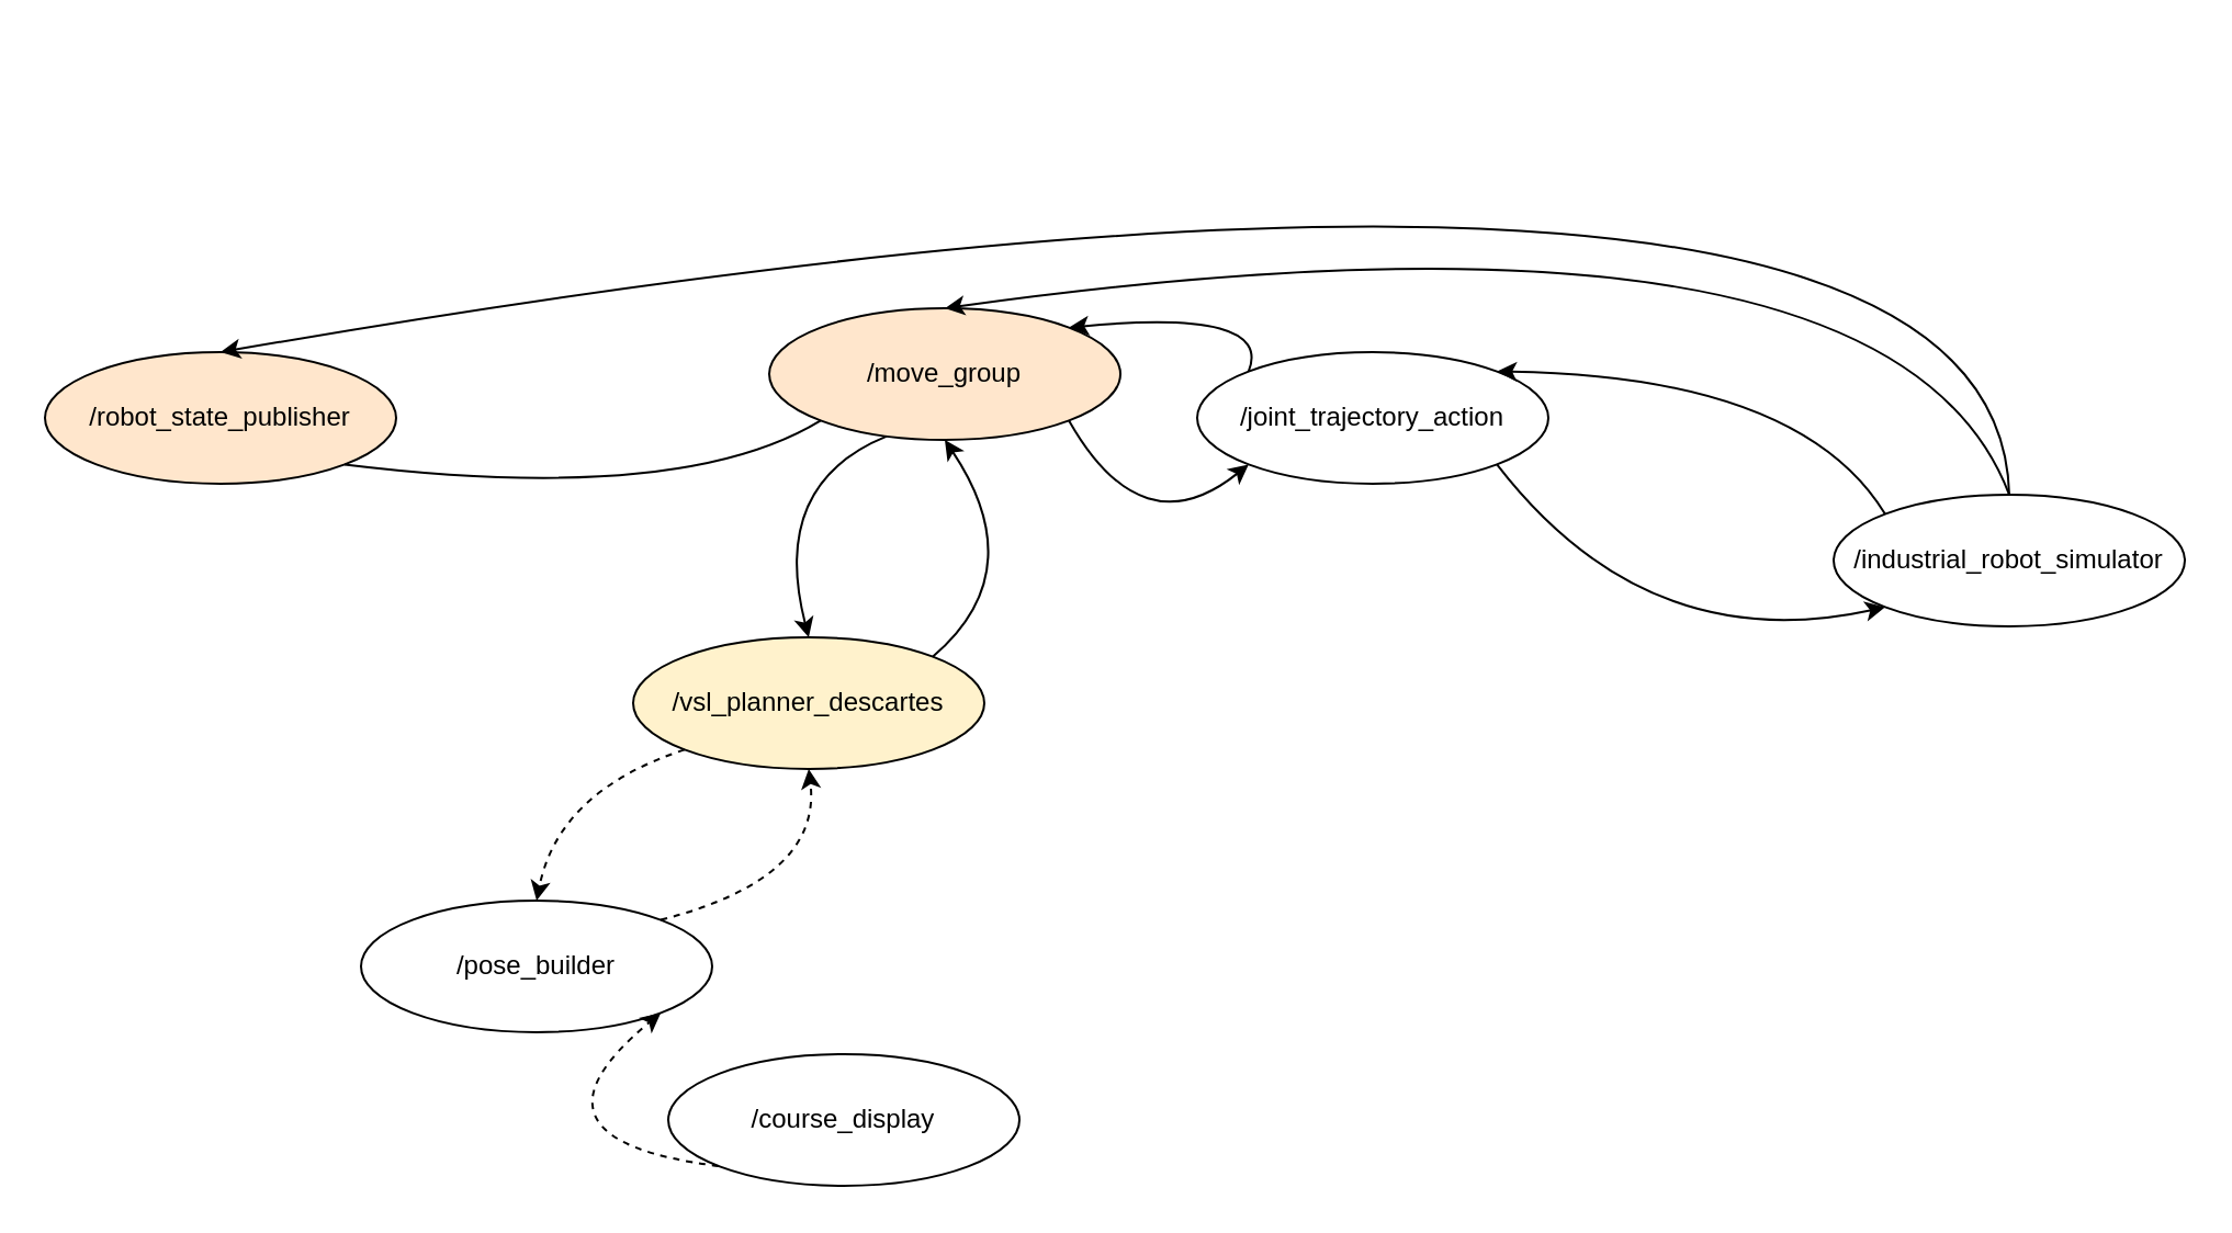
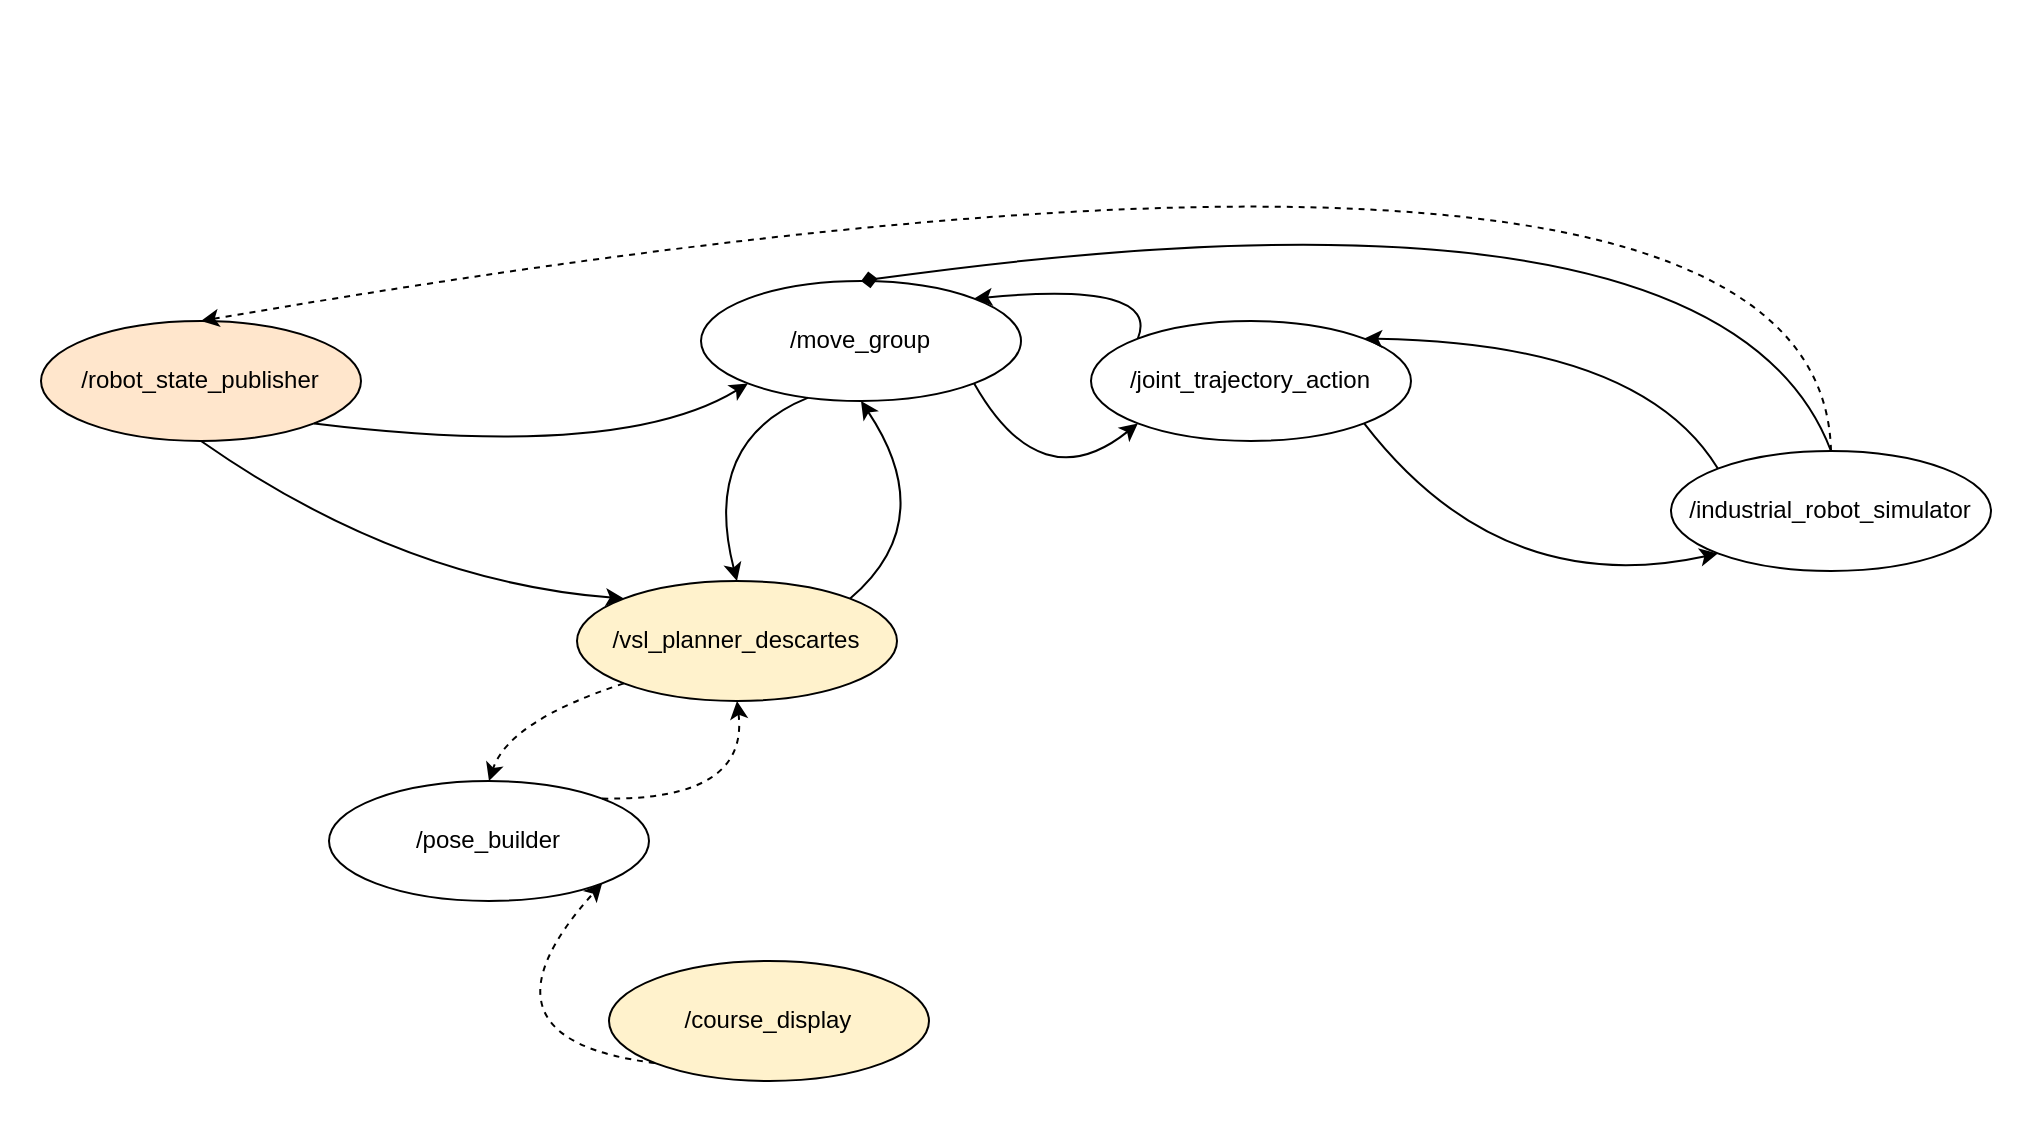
- <mxCell id="13" value="" style="curved=1;endArrow=classic;html=1;entryX=0.5;entryY=0;entryDx=0;entryDy=0;exitX=0.5;exitY=0;exitDx=0;exitDy=0;" edge="1" parent="1" source="5" target="2"><mxGeometry width="50" height="50" relative="1" as="geometry"><mxPoint x="870.069" y="188.787" as="sourcePoint" /><mxPoint x="937.5" y="120" as="targetPoint" /><Array as="points"><mxPoint x="910" y="20" /></Array></mxGeometry></mxCell>
+ <mxCell id="13" value="" style="curved=1;endArrow=classic;html=1;entryX=0.5;entryY=0;entryDx=0;entryDy=0;exitX=0.5;exitY=0;exitDx=0;exitDy=0;dashed=1;" edge="1" parent="1" source="5" target="2"><mxGeometry width="50" height="50" relative="1" as="geometry"><mxPoint x="870.069" y="188.787" as="sourcePoint" /><mxPoint x="937.5" y="120" as="targetPoint" /><Array as="points"><mxPoint x="910" y="20" /></Array></mxGeometry></mxCell>
- <mxCell id="17" value="" style="curved=1;endArrow=classic;html=1;entryX=0.5;entryY=0;entryDx=0;entryDy=0;exitX=0.5;exitY=0;exitDx=0;exitDy=0;" edge="1" parent="1" source="5" target="3"><mxGeometry width="50" height="50" relative="1" as="geometry"><mxPoint x="920" y="250" as="sourcePoint" /><mxPoint x="110" y="170" as="targetPoint" /><Array as="points"><mxPoint x="860" y="80" /></Array></mxGeometry></mxCell>
+ <mxCell id="17" value="" style="curved=1;endArrow=diamond;html=1;entryX=0.5;entryY=0;entryDx=0;entryDy=0;exitX=0.5;exitY=0;exitDx=0;exitDy=0;" edge="1" parent="1" source="5" target="3"><mxGeometry width="50" height="50" relative="1" as="geometry"><mxPoint x="920" y="250" as="sourcePoint" /><mxPoint x="110" y="170" as="targetPoint" /><Array as="points"><mxPoint x="860" y="80" /></Array></mxGeometry></mxCell>
- <mxCell id="3" value="/move_group" style="ellipse;whiteSpace=wrap;html=1;fillColor=#ffe6cc;" vertex="1" parent="1"><mxGeometry x="350" y="140" width="160" height="60" as="geometry" /></mxCell>
+ <mxCell id="3" value="/move_group" style="ellipse;whiteSpace=wrap;html=1;" vertex="1" parent="1"><mxGeometry x="350" y="140" width="160" height="60" as="geometry" /></mxCell>
- <mxCell id="12" value="" style="curved=1;endArrow=none;html=1;entryX=0;entryY=1;entryDx=0;entryDy=0;exitX=1;exitY=1;exitDx=0;exitDy=0;" edge="1" parent="1" source="2" target="3"><mxGeometry width="50" height="50" relative="1" as="geometry"><mxPoint x="360.069" y="198.787" as="sourcePoint" /><mxPoint x="427.5" y="130" as="targetPoint" /><Array as="points"><mxPoint x="310" y="230" /></Array></mxGeometry></mxCell>
+ <mxCell id="12" value="" style="curved=1;endArrow=classic;html=1;entryX=0;entryY=1;entryDx=0;entryDy=0;exitX=1;exitY=1;exitDx=0;exitDy=0;" edge="1" parent="1" source="2" target="3"><mxGeometry width="50" height="50" relative="1" as="geometry"><mxPoint x="360.069" y="198.787" as="sourcePoint" /><mxPoint x="427.5" y="130" as="targetPoint" /><Array as="points"><mxPoint x="310" y="230" /></Array></mxGeometry></mxCell>
+ <mxCell id="14" value="" style="curved=1;endArrow=classic;html=1;entryX=0;entryY=0;entryDx=0;entryDy=0;exitX=0.5;exitY=1;exitDx=0;exitDy=0;" edge="1" parent="1" source="2" target="7"><mxGeometry width="50" height="50" relative="1" as="geometry"><mxPoint x="406.569" y="259.787" as="sourcePoint" /><mxPoint x="474" y="191" as="targetPoint" /><Array as="points"><mxPoint x="200" y="290" /></Array></mxGeometry></mxCell>
- <mxCell id="6" value="/pose_builder" style="ellipse;whiteSpace=wrap;html=1;" vertex="1" parent="1"><mxGeometry x="164" y="410" width="160" height="60" as="geometry" /></mxCell>
+ <mxCell id="6" value="/pose_builder" style="ellipse;whiteSpace=wrap;html=1;" vertex="1" parent="1"><mxGeometry x="164" y="390" width="160" height="60" as="geometry" /></mxCell>
- <mxCell id="8" value="/course_display" style="ellipse;whiteSpace=wrap;html=1;" vertex="1" parent="1"><mxGeometry x="304" y="480" width="160" height="60" as="geometry" /></mxCell>
+ <mxCell id="8" value="/course_display" style="ellipse;whiteSpace=wrap;html=1;fillColor=#fff2cc;" vertex="1" parent="1"><mxGeometry x="304" y="480" width="160" height="60" as="geometry" /></mxCell>
